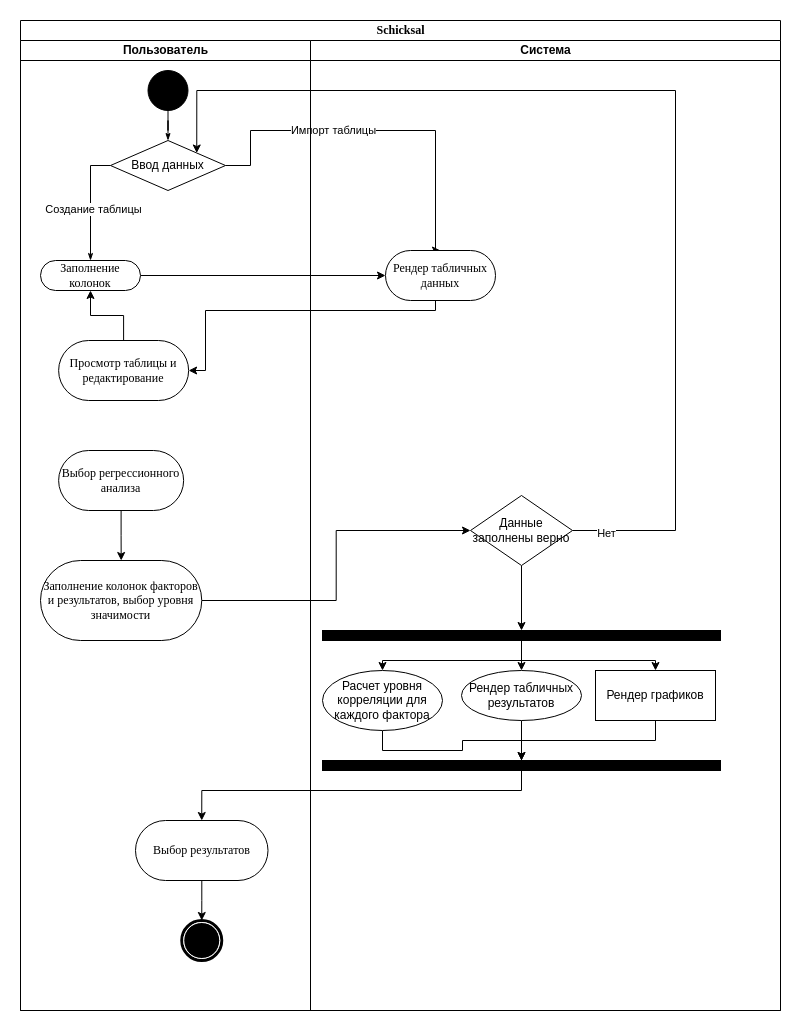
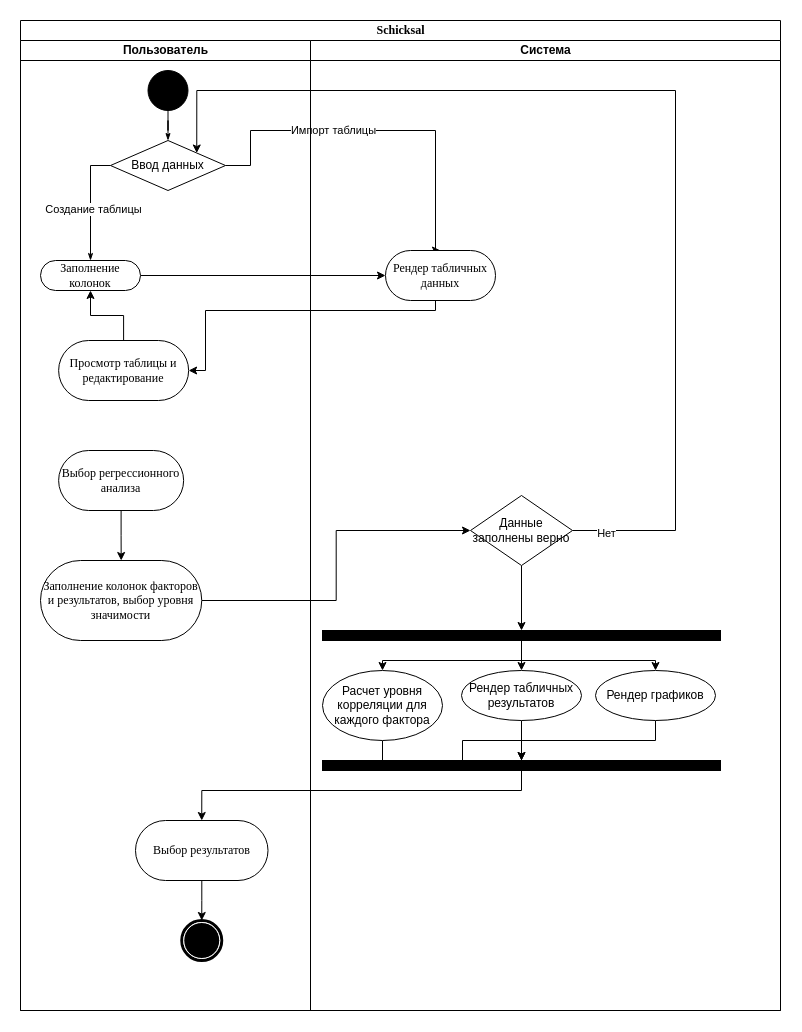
- <mxCell id="38" value="Рендер графиков" style="whiteSpace=wrap;html=1;rounded=0;" vertex="1" parent="26"><mxGeometry x="285" y="630" width="120" height="50" as="geometry" /></mxCell>
+ <mxCell id="38" value="Рендер графиков" style="ellipse;whiteSpace=wrap;html=1;" vertex="1" parent="26"><mxGeometry x="285" y="630" width="120" height="50" as="geometry" /></mxCell>
- <mxCell id="31" value="Расчет уровня корреляции для каждого фактора" style="ellipse;whiteSpace=wrap;html=1;" vertex="1" parent="26"><mxGeometry x="12" y="630" width="120" height="60" as="geometry" /></mxCell>
+ <mxCell id="31" value="Расчет уровня корреляции для каждого фактора" style="ellipse;whiteSpace=wrap;html=1;" vertex="1" parent="26"><mxGeometry x="12" y="630" width="120" height="70" as="geometry" /></mxCell>
